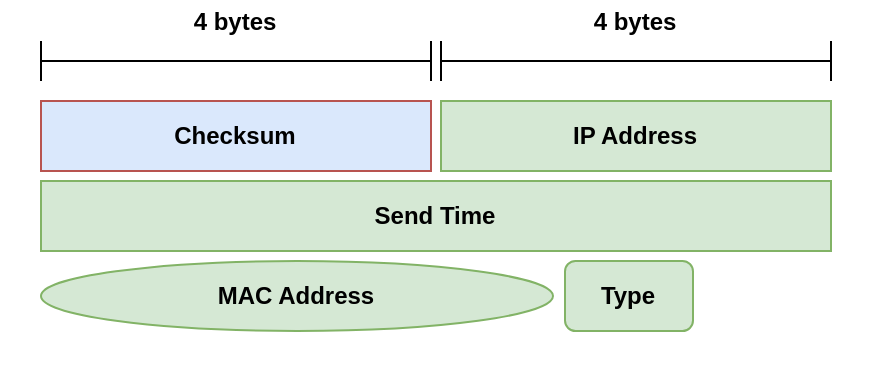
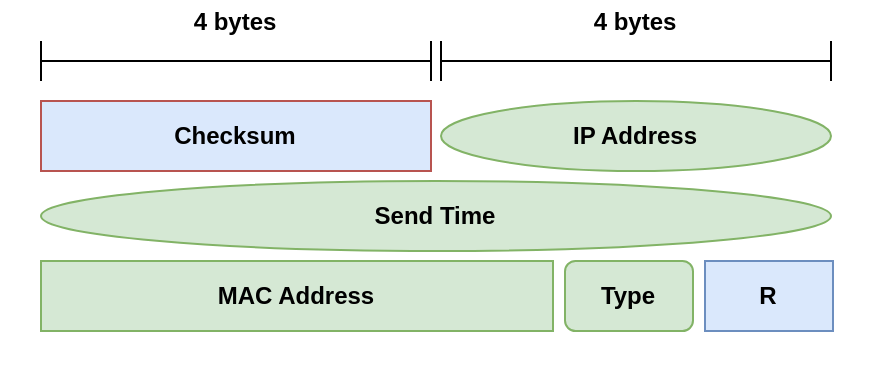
- <mxCell id="7" value="IP Address" style="rounded=0;whiteSpace=wrap;html=1;fillColor=#d5e8d4;strokeColor=#82b366;fontStyle=1" vertex="1" parent="1"><mxGeometry x="220" y="50" width="195" height="35" as="geometry" /></mxCell>
+ <mxCell id="7" value="IP Address" style="ellipse;whiteSpace=wrap;html=1;fillColor=#d5e8d4;strokeColor=#82b366;fontStyle=1;" vertex="1" parent="1"><mxGeometry x="220" y="50" width="195" height="35" as="geometry" /></mxCell>
- <mxCell id="4" value="Send Time" style="rounded=0;whiteSpace=wrap;html=1;fillColor=#d5e8d4;strokeColor=#82b366;fontStyle=1" vertex="1" parent="1"><mxGeometry x="20" y="90" width="395" height="35" as="geometry" /></mxCell>
+ <mxCell id="4" value="Send Time" style="ellipse;whiteSpace=wrap;html=1;fillColor=#d5e8d4;strokeColor=#82b366;fontStyle=1;" vertex="1" parent="1"><mxGeometry x="20" y="90" width="395" height="35" as="geometry" /></mxCell>
- <mxCell id="3" value="MAC Address" style="ellipse;whiteSpace=wrap;html=1;fillColor=#d5e8d4;strokeColor=#82b366;fontStyle=1;" vertex="1" parent="1"><mxGeometry x="20" y="130" width="256" height="35" as="geometry" /></mxCell>
+ <mxCell id="3" value="MAC Address" style="rounded=0;whiteSpace=wrap;html=1;fillColor=#d5e8d4;strokeColor=#82b366;fontStyle=1" vertex="1" parent="1"><mxGeometry x="20" y="130" width="256" height="35" as="geometry" /></mxCell>
+ <mxCell id="9" value="R" style="rounded=0;whiteSpace=wrap;html=1;fillColor=#dae8fc;strokeColor=#6c8ebf;fontStyle=1" vertex="1" parent="1"><mxGeometry x="352" y="130" width="64" height="35" as="geometry" /></mxCell>
